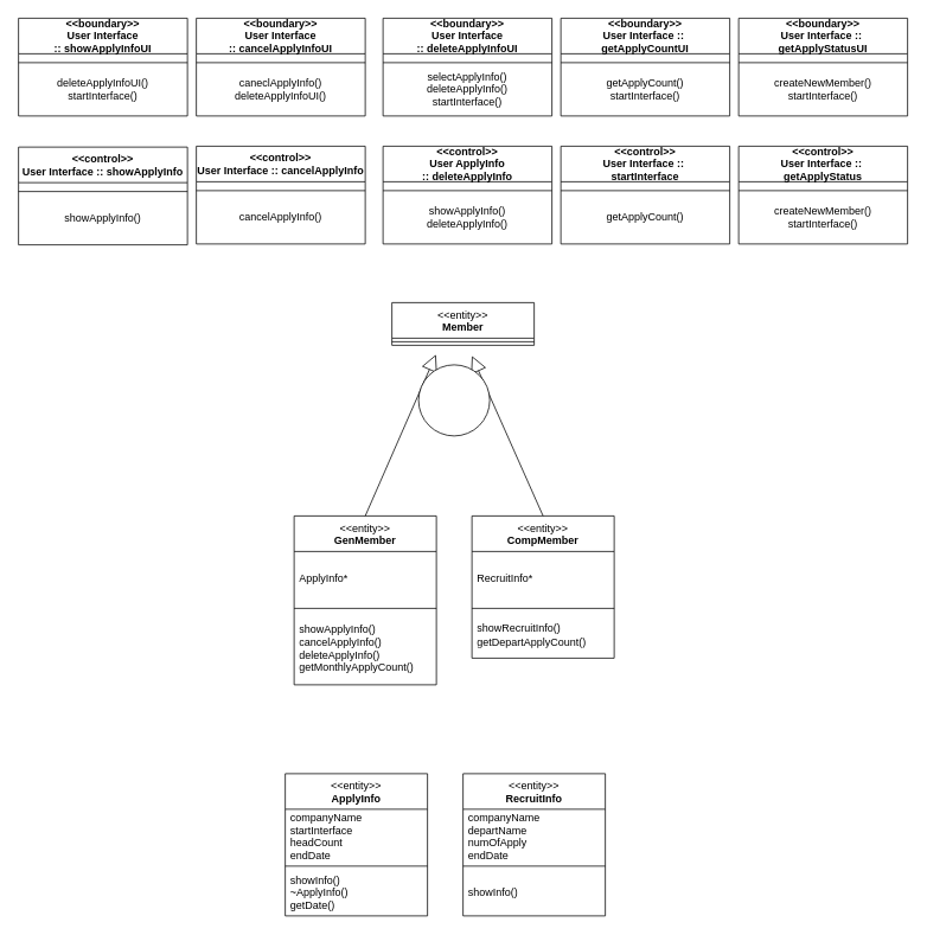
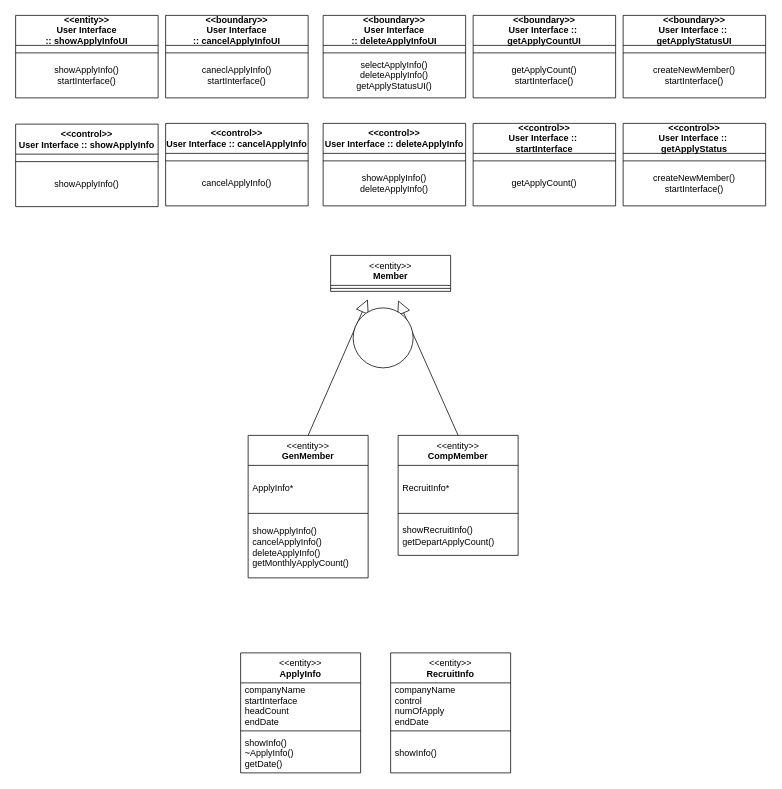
- <mxCell id="2" value="&amp;lt;&amp;lt;boundary&amp;gt;&amp;gt;&lt;br&gt;User Interface ::&amp;nbsp;&lt;b style=&quot;border-color: var(--border-color);&quot;&gt;showApplyInfo&lt;/b&gt;UI" style="swimlane;fontStyle=1;align=center;verticalAlign=middle;childLayout=stackLayout;horizontal=1;startSize=40;horizontalStack=0;resizeParent=1;resizeParentMax=0;resizeLast=0;collapsible=0;marginBottom=0;html=1;whiteSpace=wrap;" parent="1" vertex="1"><mxGeometry x="20" y="20" width="190" height="110" as="geometry" /></mxCell>
+ <mxCell id="2" value="&amp;lt;&amp;lt;entity&amp;gt;&amp;gt;&lt;br&gt;User Interface ::&amp;nbsp;&lt;b style=&quot;border-color: var(--border-color);&quot;&gt;showApplyInfo&lt;/b&gt;UI" style="swimlane;fontStyle=1;align=center;verticalAlign=middle;childLayout=stackLayout;horizontal=1;startSize=40;horizontalStack=0;resizeParent=1;resizeParentMax=0;resizeLast=0;collapsible=0;marginBottom=0;html=1;whiteSpace=wrap;" parent="1" vertex="1"><mxGeometry x="20" y="20" width="190" height="110" as="geometry" /></mxCell>
- <mxCell id="6" value="deleteApplyInfoUI()&lt;br&gt;startInterface()" style="text;html=1;strokeColor=none;fillColor=none;align=center;verticalAlign=middle;whiteSpace=wrap;rounded=0;" parent="2" vertex="1"><mxGeometry y="50" width="190" height="60" as="geometry" /></mxCell>
+ <mxCell id="6" value="showApplyInfo()&lt;br&gt;startInterface()" style="text;html=1;strokeColor=none;fillColor=none;align=center;verticalAlign=middle;whiteSpace=wrap;rounded=0;" parent="2" vertex="1"><mxGeometry y="50" width="190" height="60" as="geometry" /></mxCell>
- <mxCell id="11" value="caneclApplyInfo()&lt;br&gt;deleteApplyInfoUI()" style="text;html=1;strokeColor=none;fillColor=none;align=center;verticalAlign=middle;whiteSpace=wrap;rounded=0;" parent="7" vertex="1"><mxGeometry y="50" width="190" height="60" as="geometry" /></mxCell>
+ <mxCell id="11" value="caneclApplyInfo()&lt;br&gt;startInterface()" style="text;html=1;strokeColor=none;fillColor=none;align=center;verticalAlign=middle;whiteSpace=wrap;rounded=0;" parent="7" vertex="1"><mxGeometry y="50" width="190" height="60" as="geometry" /></mxCell>
- <mxCell id="16" value="selectApplyInfo()&lt;br style=&quot;border-color: var(--border-color);&quot;&gt;deleteApplyInfo()&lt;br style=&quot;border-color: var(--border-color);&quot;&gt;startInterface()" style="text;html=1;strokeColor=none;fillColor=none;align=center;verticalAlign=middle;whiteSpace=wrap;rounded=0;" parent="12" vertex="1"><mxGeometry y="50" width="190" height="60" as="geometry" /></mxCell>
+ <mxCell id="16" value="selectApplyInfo()&lt;br style=&quot;border-color: var(--border-color);&quot;&gt;deleteApplyInfo()&lt;br style=&quot;border-color: var(--border-color);&quot;&gt;getApplyStatusUI()" style="text;html=1;strokeColor=none;fillColor=none;align=center;verticalAlign=middle;whiteSpace=wrap;rounded=0;" parent="12" vertex="1"><mxGeometry y="50" width="190" height="60" as="geometry" /></mxCell>
- <mxCell id="52" value="&amp;lt;&amp;lt;control&amp;gt;&amp;gt;&lt;br&gt;User ApplyInfo ::&amp;nbsp;&lt;b style=&quot;border-color: var(--border-color);&quot;&gt;deleteApplyInfo&lt;/b&gt;" style="swimlane;fontStyle=1;align=center;verticalAlign=middle;childLayout=stackLayout;horizontal=1;startSize=40;horizontalStack=0;resizeParent=1;resizeParentMax=0;resizeLast=0;collapsible=0;marginBottom=0;html=1;whiteSpace=wrap;" parent="1" vertex="1"><mxGeometry x="430" y="164" width="190" height="110" as="geometry" /></mxCell>
+ <mxCell id="52" value="&amp;lt;&amp;lt;control&amp;gt;&amp;gt;&lt;br&gt;User Interface ::&amp;nbsp;&lt;b style=&quot;border-color: var(--border-color);&quot;&gt;deleteApplyInfo&lt;/b&gt;" style="swimlane;fontStyle=1;align=center;verticalAlign=middle;childLayout=stackLayout;horizontal=1;startSize=40;horizontalStack=0;resizeParent=1;resizeParentMax=0;resizeLast=0;collapsible=0;marginBottom=0;html=1;whiteSpace=wrap;" parent="1" vertex="1"><mxGeometry x="430" y="164" width="190" height="110" as="geometry" /></mxCell>
- <mxCell id="40" value="companyName&lt;br&gt;departName&lt;br&gt;numOfApply&lt;br&gt;endDate" style="text;html=1;strokeColor=none;fillColor=none;align=left;verticalAlign=middle;spacingLeft=4;spacingRight=4;overflow=hidden;rotatable=0;points=[[0,0.5],[1,0.5]];portConstraint=eastwest;whiteSpace=wrap;" parent="39" vertex="1"><mxGeometry y="40" width="160" height="60" as="geometry" /></mxCell>
+ <mxCell id="40" value="companyName&lt;br&gt;control&lt;br&gt;numOfApply&lt;br&gt;endDate" style="text;html=1;strokeColor=none;fillColor=none;align=left;verticalAlign=middle;spacingLeft=4;spacingRight=4;overflow=hidden;rotatable=0;points=[[0,0.5],[1,0.5]];portConstraint=eastwest;whiteSpace=wrap;" parent="39" vertex="1"><mxGeometry y="40" width="160" height="60" as="geometry" /></mxCell>
